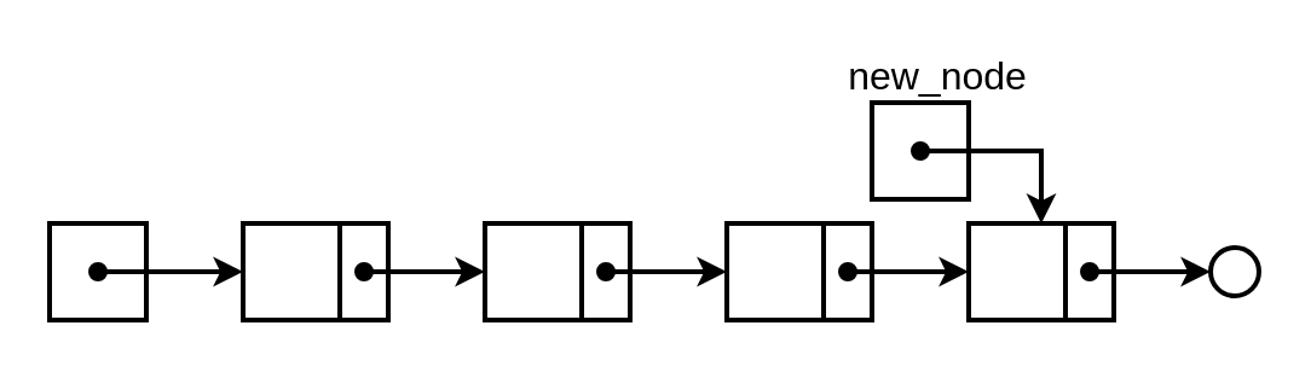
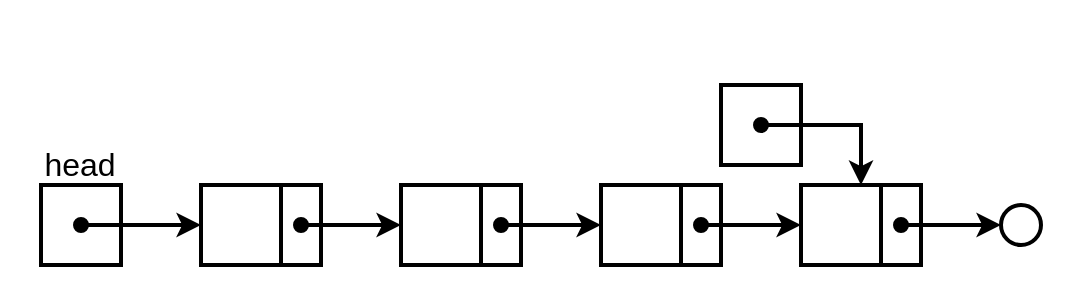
- <mxCell id="24" value="&lt;font style=&quot;font-size: 16px&quot;&gt;new_node&lt;/font&gt;" style="text;html=1;strokeColor=none;fillColor=none;align=center;verticalAlign=middle;whiteSpace=wrap;rounded=0;fontSize=16;fontFamily=Helvetica;" parent="1" vertex="1"><mxGeometry x="338" y="20" width="99" height="22" as="geometry" /></mxCell>
+ <mxCell id="5" value="head" style="text;html=1;strokeColor=none;fillColor=none;align=center;verticalAlign=middle;whiteSpace=wrap;rounded=0;fontSize=16;" parent="1" vertex="1"><mxGeometry x="20" y="72" width="40" height="20" as="geometry" /></mxCell>
